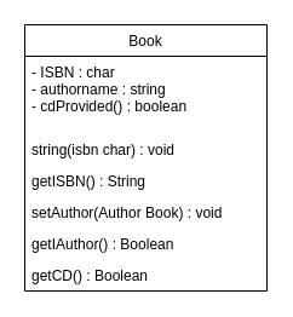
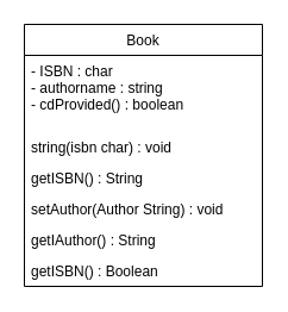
- <mxCell id="6" value="setAuthor(Author Book) : void" style="text;strokeColor=none;fillColor=none;align=left;verticalAlign=top;spacingLeft=4;spacingRight=4;overflow=hidden;rotatable=0;points=[[0,0.5],[1,0.5]];portConstraint=eastwest;" vertex="1" parent="2"><mxGeometry y="142" width="200" height="26" as="geometry" /></mxCell>
+ <mxCell id="6" value="setAuthor(Author String) : void" style="text;strokeColor=none;fillColor=none;align=left;verticalAlign=top;spacingLeft=4;spacingRight=4;overflow=hidden;rotatable=0;points=[[0,0.5],[1,0.5]];portConstraint=eastwest;" vertex="1" parent="2"><mxGeometry y="142" width="200" height="26" as="geometry" /></mxCell>
- <mxCell id="7" value="getIAuthor() : Boolean" style="text;strokeColor=none;fillColor=none;align=left;verticalAlign=top;spacingLeft=4;spacingRight=4;overflow=hidden;rotatable=0;points=[[0,0.5],[1,0.5]];portConstraint=eastwest;" vertex="1" parent="2"><mxGeometry y="168" width="200" height="26" as="geometry" /></mxCell>
+ <mxCell id="7" value="getIAuthor() : String" style="text;strokeColor=none;fillColor=none;align=left;verticalAlign=top;spacingLeft=4;spacingRight=4;overflow=hidden;rotatable=0;points=[[0,0.5],[1,0.5]];portConstraint=eastwest;" vertex="1" parent="2"><mxGeometry y="168" width="200" height="26" as="geometry" /></mxCell>
- <mxCell id="8" value="getCD() : Boolean" style="text;strokeColor=none;fillColor=none;align=left;verticalAlign=top;spacingLeft=4;spacingRight=4;overflow=hidden;rotatable=0;points=[[0,0.5],[1,0.5]];portConstraint=eastwest;" vertex="1" parent="2"><mxGeometry y="194" width="200" height="26" as="geometry" /></mxCell>
+ <mxCell id="8" value="getISBN() : Boolean" style="text;strokeColor=none;fillColor=none;align=left;verticalAlign=top;spacingLeft=4;spacingRight=4;overflow=hidden;rotatable=0;points=[[0,0.5],[1,0.5]];portConstraint=eastwest;" vertex="1" parent="2"><mxGeometry y="194" width="200" height="26" as="geometry" /></mxCell>
